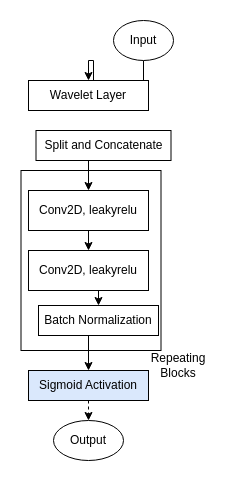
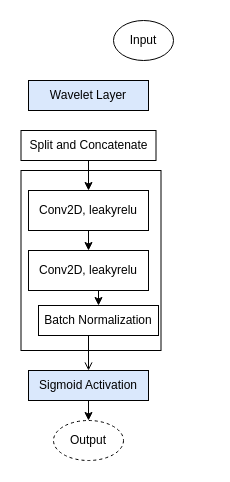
- <mxCell id="2" style="edgeStyle=orthogonalEdgeStyle;rounded=0;orthogonalLoop=1;jettySize=auto;html=1;exitX=0.5;exitY=1;exitDx=0;exitDy=0;" parent="1" source="3" target="4" edge="1"><mxGeometry relative="1" as="geometry" /></mxCell>
- <mxCell id="4" value="Wavelet Layer" style="rounded=0;whiteSpace=wrap;html=1;" parent="1" vertex="1"><mxGeometry x="28" y="80" width="120" height="30" as="geometry" /></mxCell>
+ <mxCell id="4" value="Wavelet Layer" style="rounded=0;whiteSpace=wrap;html=1;fillColor=#dae8fc;" parent="1" vertex="1"><mxGeometry x="28" y="80" width="120" height="30" as="geometry" /></mxCell>
- <mxCell id="6" value="Split and Concatenate" style="rounded=0;whiteSpace=wrap;html=1;" parent="1" vertex="1"><mxGeometry x="35.5" y="130" width="135" height="30" as="geometry" /></mxCell>
+ <mxCell id="6" value="Split and Concatenate" style="rounded=0;whiteSpace=wrap;html=1;" parent="1" vertex="1"><mxGeometry x="20.5" y="130" width="135" height="30" as="geometry" /></mxCell>
- <mxCell id="11" style="edgeStyle=orthogonalEdgeStyle;rounded=0;orthogonalLoop=1;jettySize=auto;html=1;exitX=0.5;exitY=1;exitDx=0;exitDy=0;entryX=0.5;entryY=0;entryDx=0;entryDy=0;" edge="1" parent="1" source="12" target="17"><mxGeometry relative="1" as="geometry" /></mxCell>
+ <mxCell id="11" style="edgeStyle=orthogonalEdgeStyle;rounded=0;orthogonalLoop=1;jettySize=auto;html=1;exitX=0.5;exitY=1;exitDx=0;exitDy=0;entryX=0.5;entryY=0;entryDx=0;entryDy=0;endArrow=open;" edge="1" parent="1" source="12" target="17"><mxGeometry relative="1" as="geometry" /></mxCell>
- <mxCell id="15" value="Repeating Blocks" style="text;html=1;strokeColor=none;fillColor=none;align=center;verticalAlign=middle;whiteSpace=wrap;rounded=0;" parent="1" vertex="1"><mxGeometry x="148" y="350" width="60" height="30" as="geometry" /></mxCell>
- <mxCell id="16" style="edgeStyle=orthogonalEdgeStyle;rounded=0;orthogonalLoop=1;jettySize=auto;html=1;exitX=0.5;exitY=1;exitDx=0;exitDy=0;entryX=0.5;entryY=0;entryDx=0;entryDy=0;dashed=1;" edge="1" parent="1" source="17" target="13"><mxGeometry relative="1" as="geometry" /></mxCell>
+ <mxCell id="16" style="edgeStyle=orthogonalEdgeStyle;rounded=0;orthogonalLoop=1;jettySize=auto;html=1;exitX=0.5;exitY=1;exitDx=0;exitDy=0;entryX=0.5;entryY=0;entryDx=0;entryDy=0;" edge="1" parent="1" source="17" target="13"><mxGeometry relative="1" as="geometry" /></mxCell>
- <mxCell id="13" value="Output" style="ellipse;whiteSpace=wrap;html=1;" parent="1" vertex="1"><mxGeometry x="53" y="420" width="70" height="40" as="geometry" /></mxCell>
+ <mxCell id="13" value="Output" style="ellipse;whiteSpace=wrap;html=1;dashed=1;" parent="1" vertex="1"><mxGeometry x="53" y="420" width="70" height="40" as="geometry" /></mxCell>
